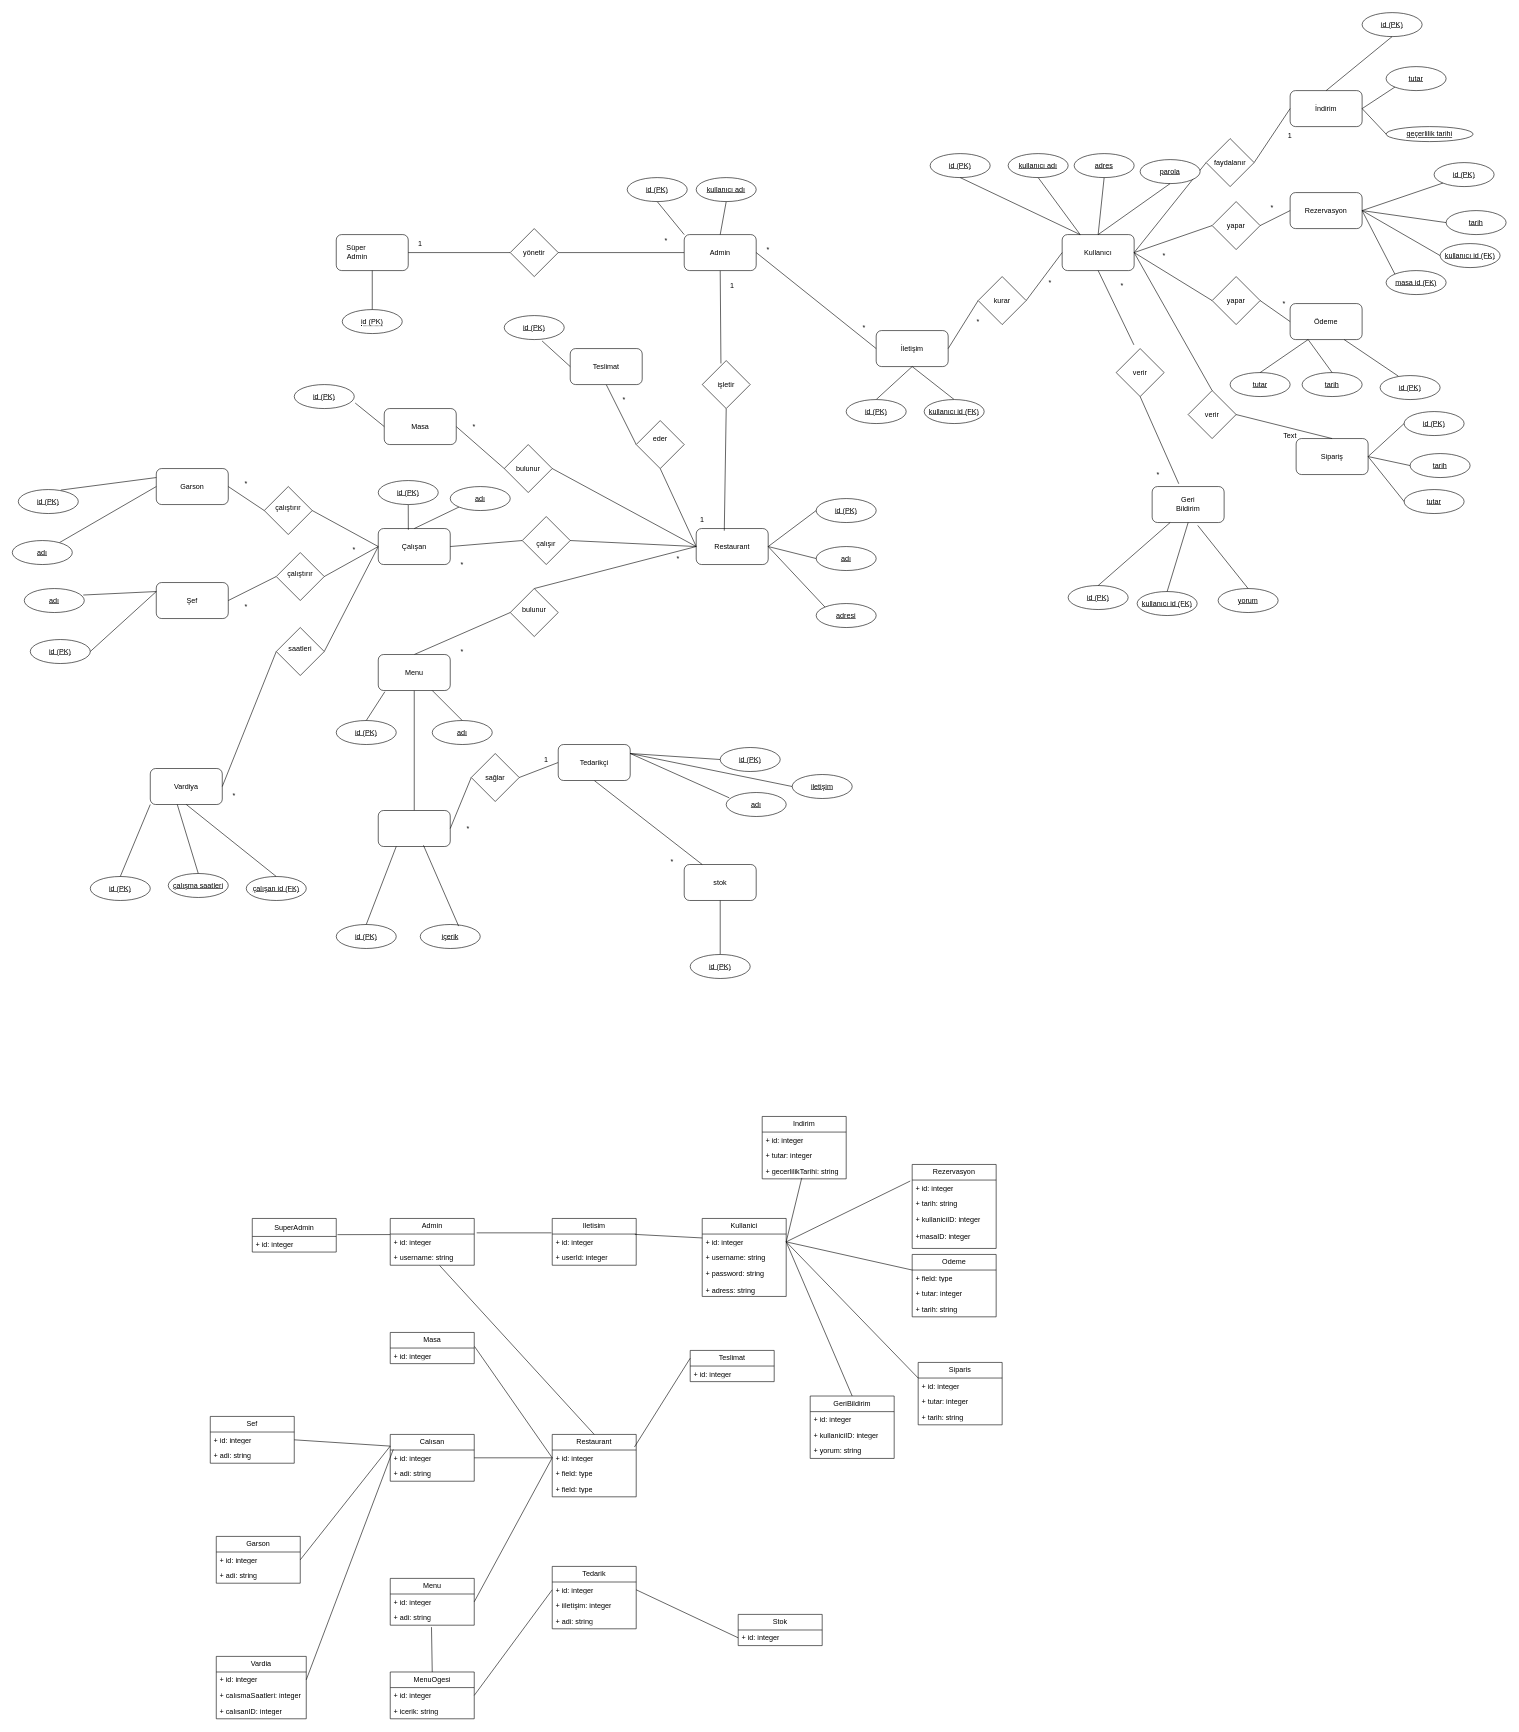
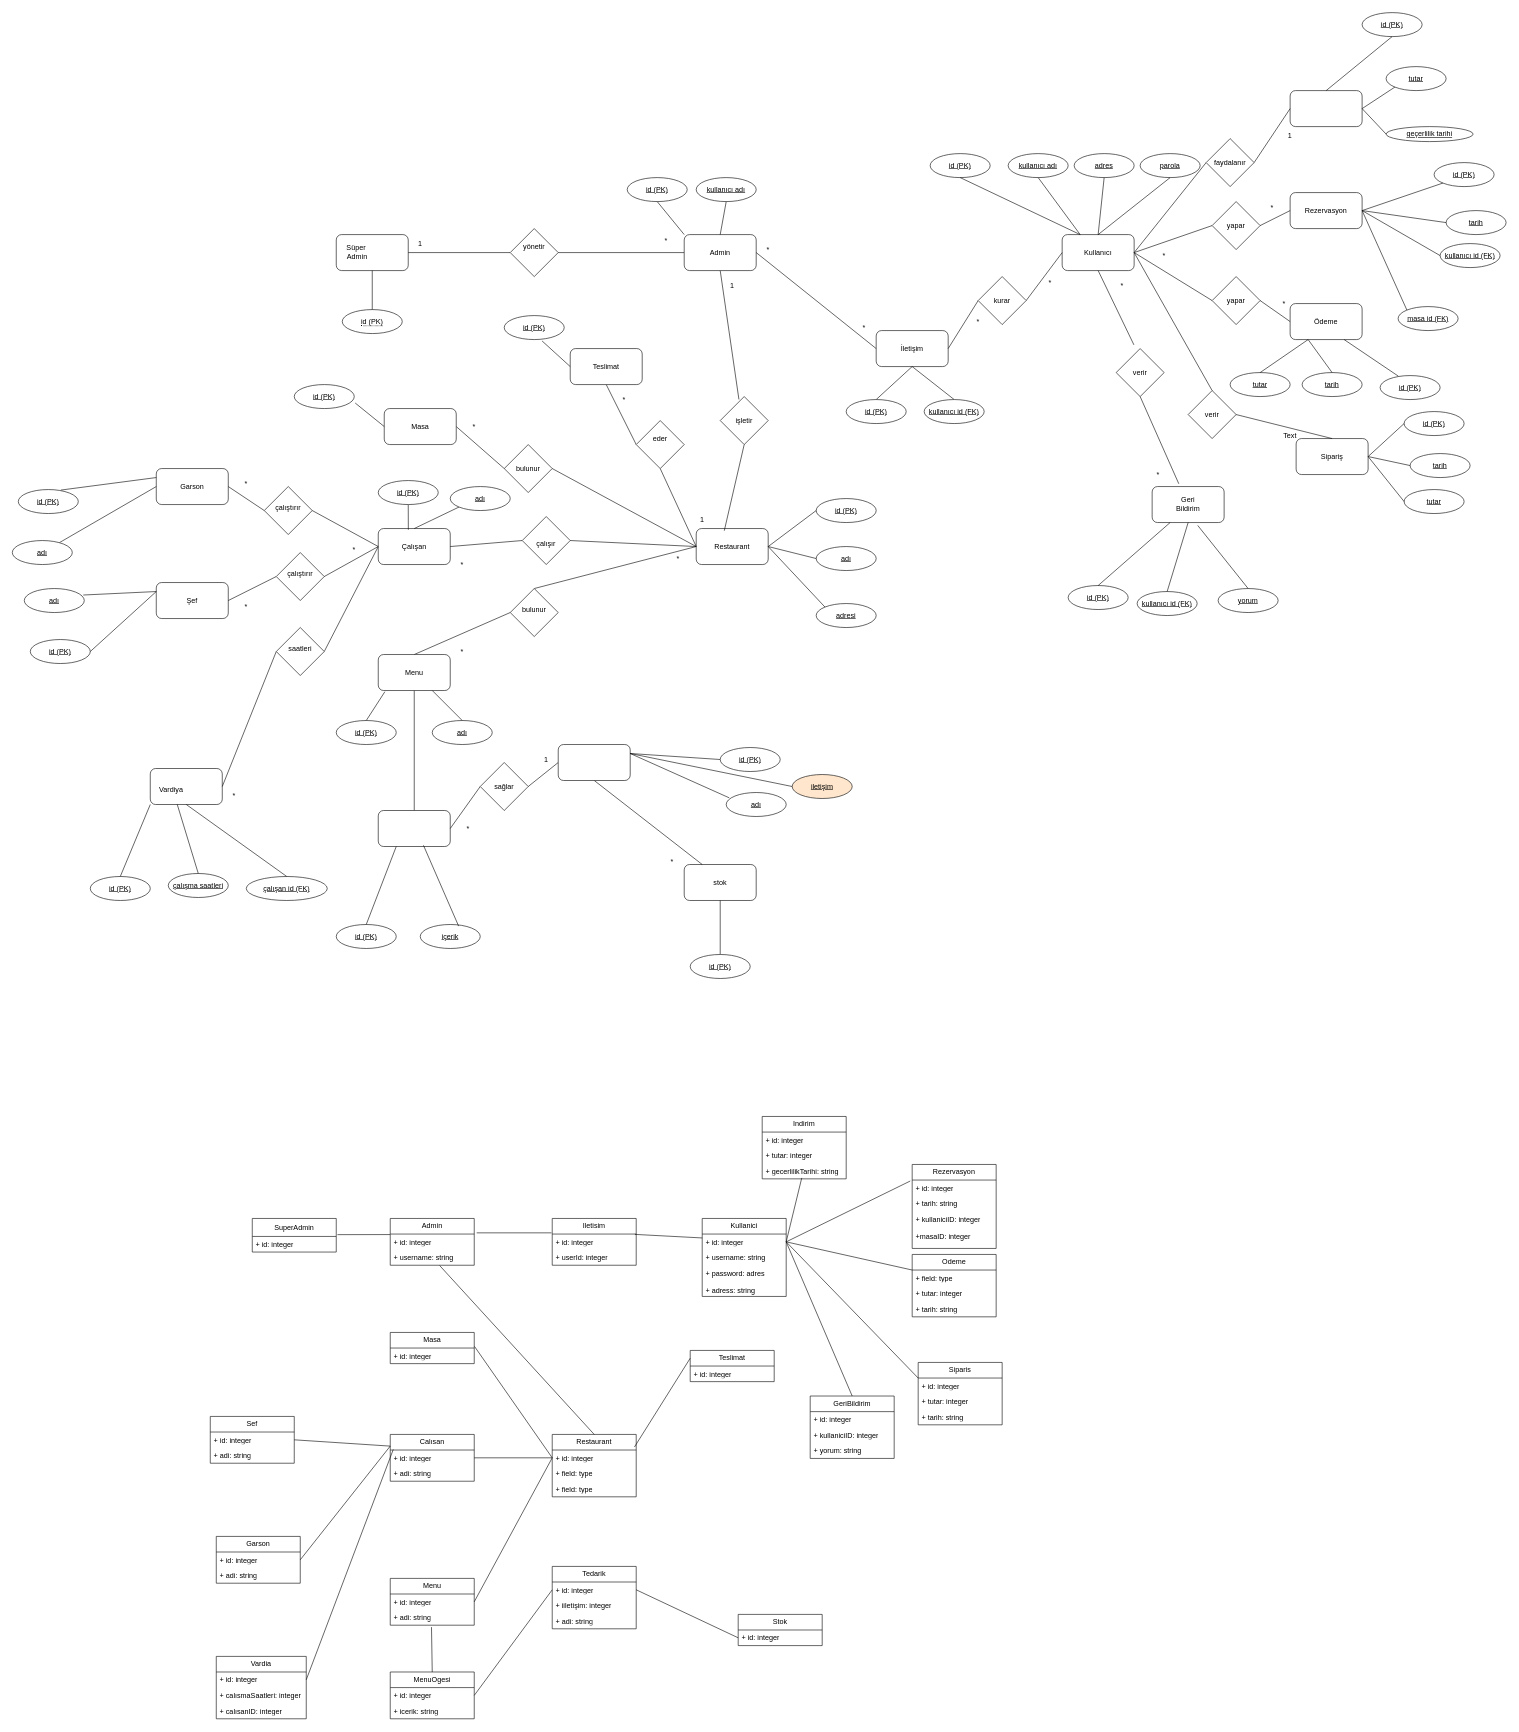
- <mxCell id="51" value="İndirim" style="text;html=1;align=center;verticalAlign=middle;whiteSpace=wrap;rounded=0;" parent="1" vertex="1"><mxGeometry x="2180" y="165" width="60" height="30" as="geometry" /></mxCell>
- <mxCell id="120" value="parola" style="ellipse;whiteSpace=wrap;html=1;align=center;fontStyle=4;" parent="1" vertex="1"><mxGeometry x="1900" y="265" width="100" height="40" as="geometry" /></mxCell>
+ <mxCell id="120" value="parola" style="ellipse;whiteSpace=wrap;html=1;align=center;fontStyle=4;" parent="1" vertex="1"><mxGeometry x="1900" y="255" width="100" height="40" as="geometry" /></mxCell>
- <mxCell id="90" value="yönetir" style="text;html=1;align=center;verticalAlign=middle;whiteSpace=wrap;rounded=0;" parent="1" vertex="1"><mxGeometry x="860" y="405" width="60" height="30" as="geometry" /></mxCell>
+ <mxCell id="90" value="yönetir" style="text;html=1;align=center;verticalAlign=middle;whiteSpace=wrap;rounded=0;" parent="1" vertex="1"><mxGeometry x="860" y="395" width="60" height="30" as="geometry" /></mxCell>
- <mxCell id="115" value="masa id (FK)" style="ellipse;whiteSpace=wrap;html=1;align=center;fontStyle=4;" parent="1" vertex="1"><mxGeometry x="2310" y="450" width="100" height="40" as="geometry" /></mxCell>
+ <mxCell id="115" value="masa id (FK)" style="ellipse;whiteSpace=wrap;html=1;align=center;fontStyle=4;" parent="1" vertex="1"><mxGeometry x="2330" y="510" width="100" height="40" as="geometry" /></mxCell>
- <mxCell id="99" value="işletir" style="rhombus;whiteSpace=wrap;html=1;" parent="1" vertex="1"><mxGeometry x="1170" y="600" width="80" height="80" as="geometry" /></mxCell>
+ <mxCell id="99" value="işletir" style="rhombus;whiteSpace=wrap;html=1;" parent="1" vertex="1"><mxGeometry x="1200" y="660" width="80" height="80" as="geometry" /></mxCell>
- <mxCell id="42" value="Tedarikçi" style="text;html=1;align=center;verticalAlign=middle;whiteSpace=wrap;rounded=0;" parent="1" vertex="1"><mxGeometry x="960" y="1255" width="60" height="30" as="geometry" /></mxCell>
- <mxCell id="83" value="sağlar" style="rhombus;whiteSpace=wrap;html=1;" parent="1" vertex="1"><mxGeometry x="785" y="1255" width="80" height="80" as="geometry" /></mxCell>
+ <mxCell id="83" value="sağlar" style="rhombus;whiteSpace=wrap;html=1;" parent="1" vertex="1"><mxGeometry x="800" y="1270" width="80" height="80" as="geometry" /></mxCell>
- <mxCell id="41" value="Vardiya" style="text;html=1;align=center;verticalAlign=middle;whiteSpace=wrap;rounded=0;" parent="1" vertex="1"><mxGeometry x="280" y="1295" width="60" height="30" as="geometry" /></mxCell>
+ <mxCell id="41" value="Vardiya" style="text;html=1;align=center;verticalAlign=middle;whiteSpace=wrap;rounded=0;" parent="1" vertex="1"><mxGeometry x="255" y="1300" width="60" height="30" as="geometry" /></mxCell>
- <mxCell id="171" value="iletişim" style="ellipse;whiteSpace=wrap;html=1;align=center;fontStyle=4;" parent="1" vertex="1"><mxGeometry x="1320" y="1290" width="100" height="40" as="geometry" /></mxCell>
+ <mxCell id="171" value="iletişim" style="ellipse;whiteSpace=wrap;html=1;align=center;fontStyle=4;fillColor=#ffe6cc;" parent="1" vertex="1"><mxGeometry x="1320" y="1290" width="100" height="40" as="geometry" /></mxCell>
- <mxCell id="167" value="çalışan id (FK)" style="ellipse;whiteSpace=wrap;html=1;align=center;fontStyle=4;" parent="1" vertex="1"><mxGeometry x="410" y="1460" width="100" height="40" as="geometry" /></mxCell>
+ <mxCell id="167" value="çalışan id (FK)" style="ellipse;whiteSpace=wrap;html=1;align=center;fontStyle=4;" parent="1" vertex="1"><mxGeometry x="410" y="1460" width="135" height="40" as="geometry" /></mxCell>
- <mxCell id="260" value="+ password: string&amp;nbsp;&lt;div&gt;&lt;br&gt;&lt;div&gt;+ adress: string&amp;nbsp;&lt;br&gt;&lt;/div&gt;&lt;/div&gt;" style="text;strokeColor=none;fillColor=none;align=left;verticalAlign=top;spacingLeft=4;spacingRight=4;overflow=hidden;rotatable=0;points=[[0,0.5],[1,0.5]];portConstraint=eastwest;whiteSpace=wrap;html=1;" vertex="1" parent="257"><mxGeometry y="78" width="140" height="52" as="geometry" /></mxCell>
+ <mxCell id="260" value="+ password: adres&amp;nbsp;&lt;div&gt;&lt;br&gt;&lt;div&gt;+ adress: string&amp;nbsp;&lt;br&gt;&lt;/div&gt;&lt;/div&gt;" style="text;strokeColor=none;fillColor=none;align=left;verticalAlign=top;spacingLeft=4;spacingRight=4;overflow=hidden;rotatable=0;points=[[0,0.5],[1,0.5]];portConstraint=eastwest;whiteSpace=wrap;html=1;" vertex="1" parent="257"><mxGeometry y="78" width="140" height="52" as="geometry" /></mxCell>
